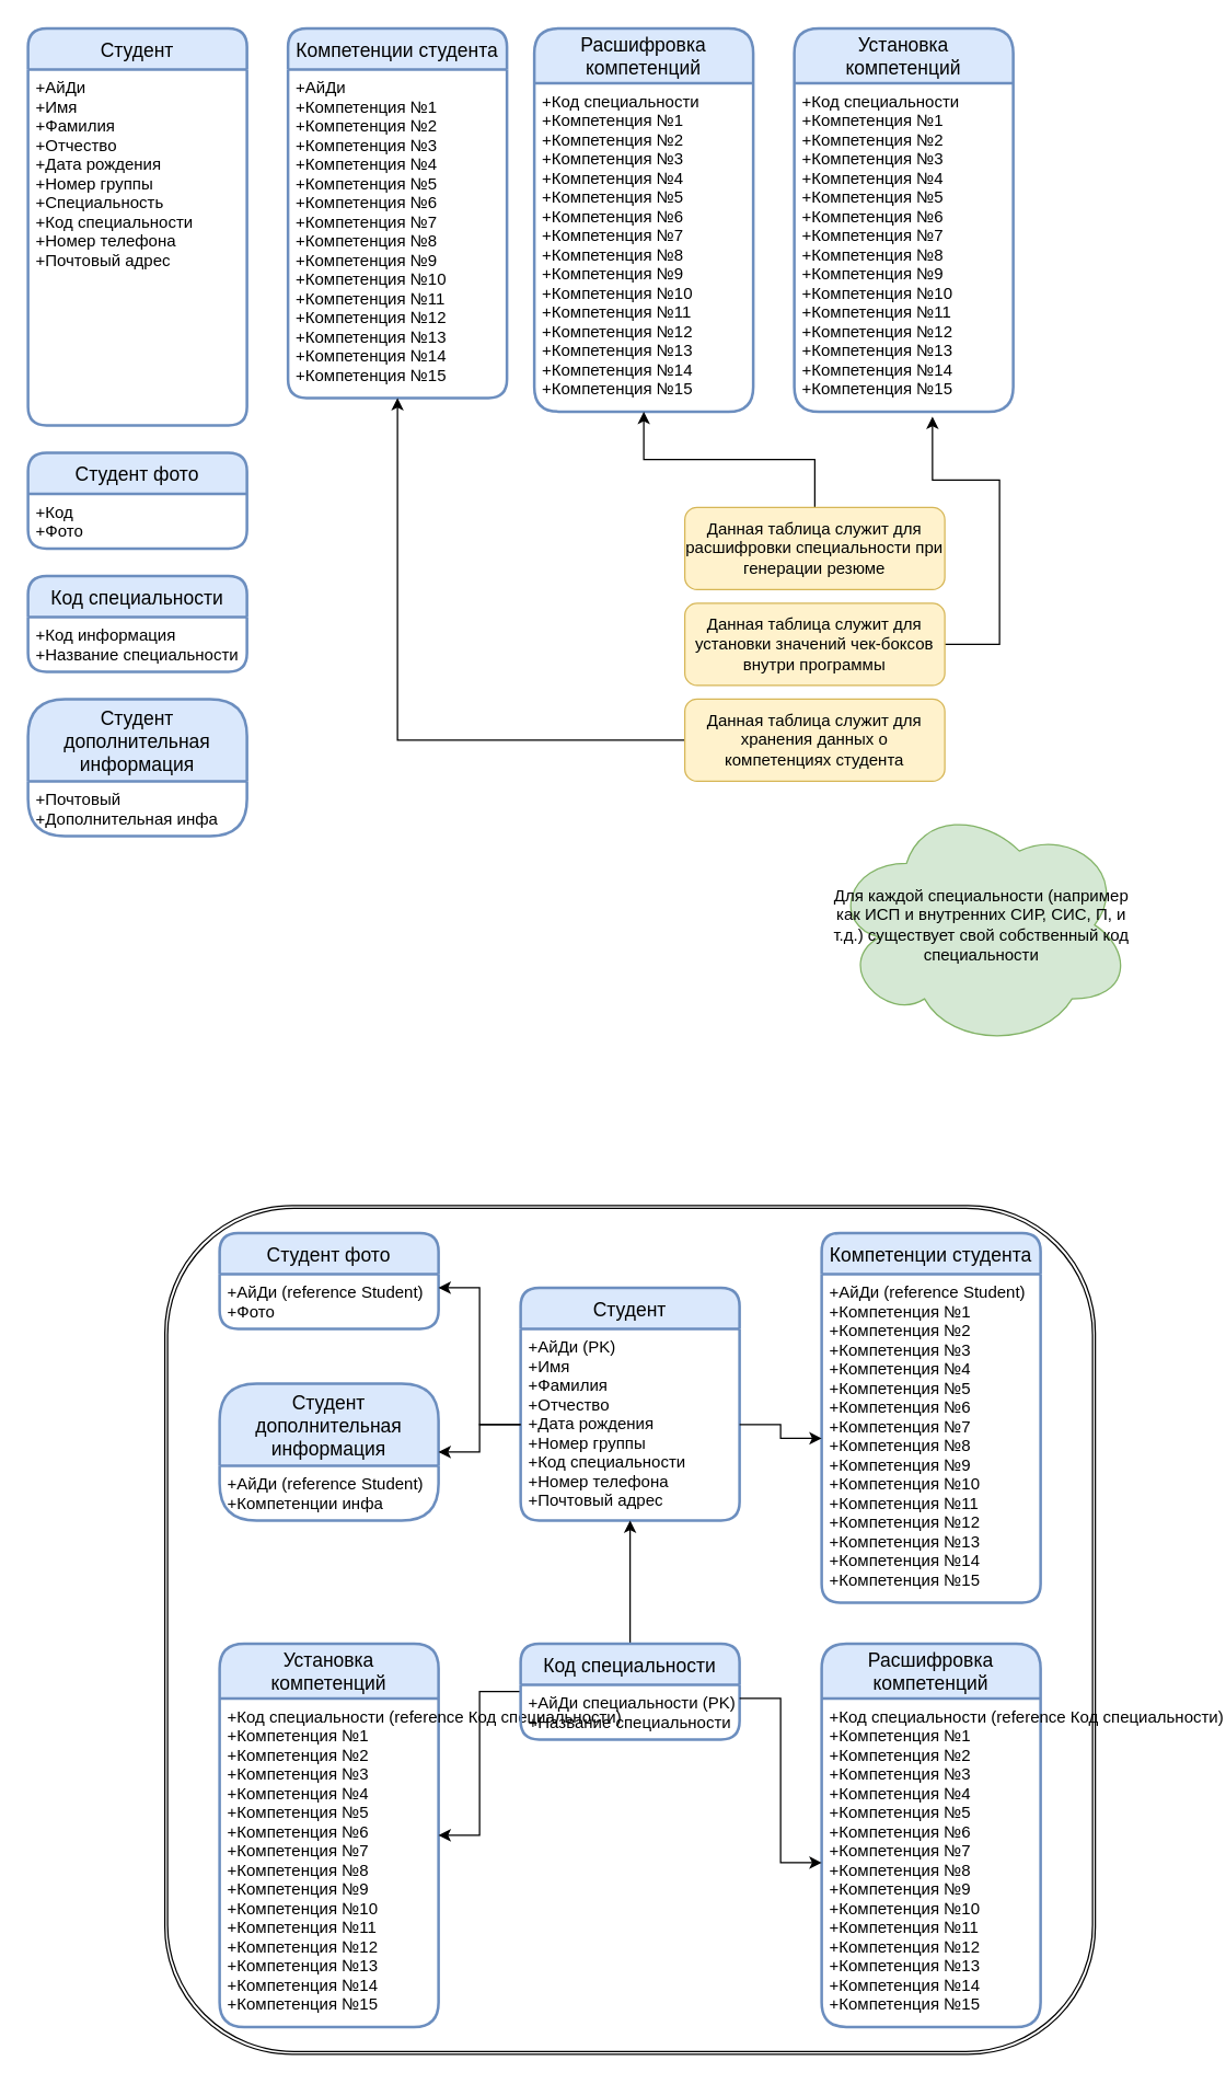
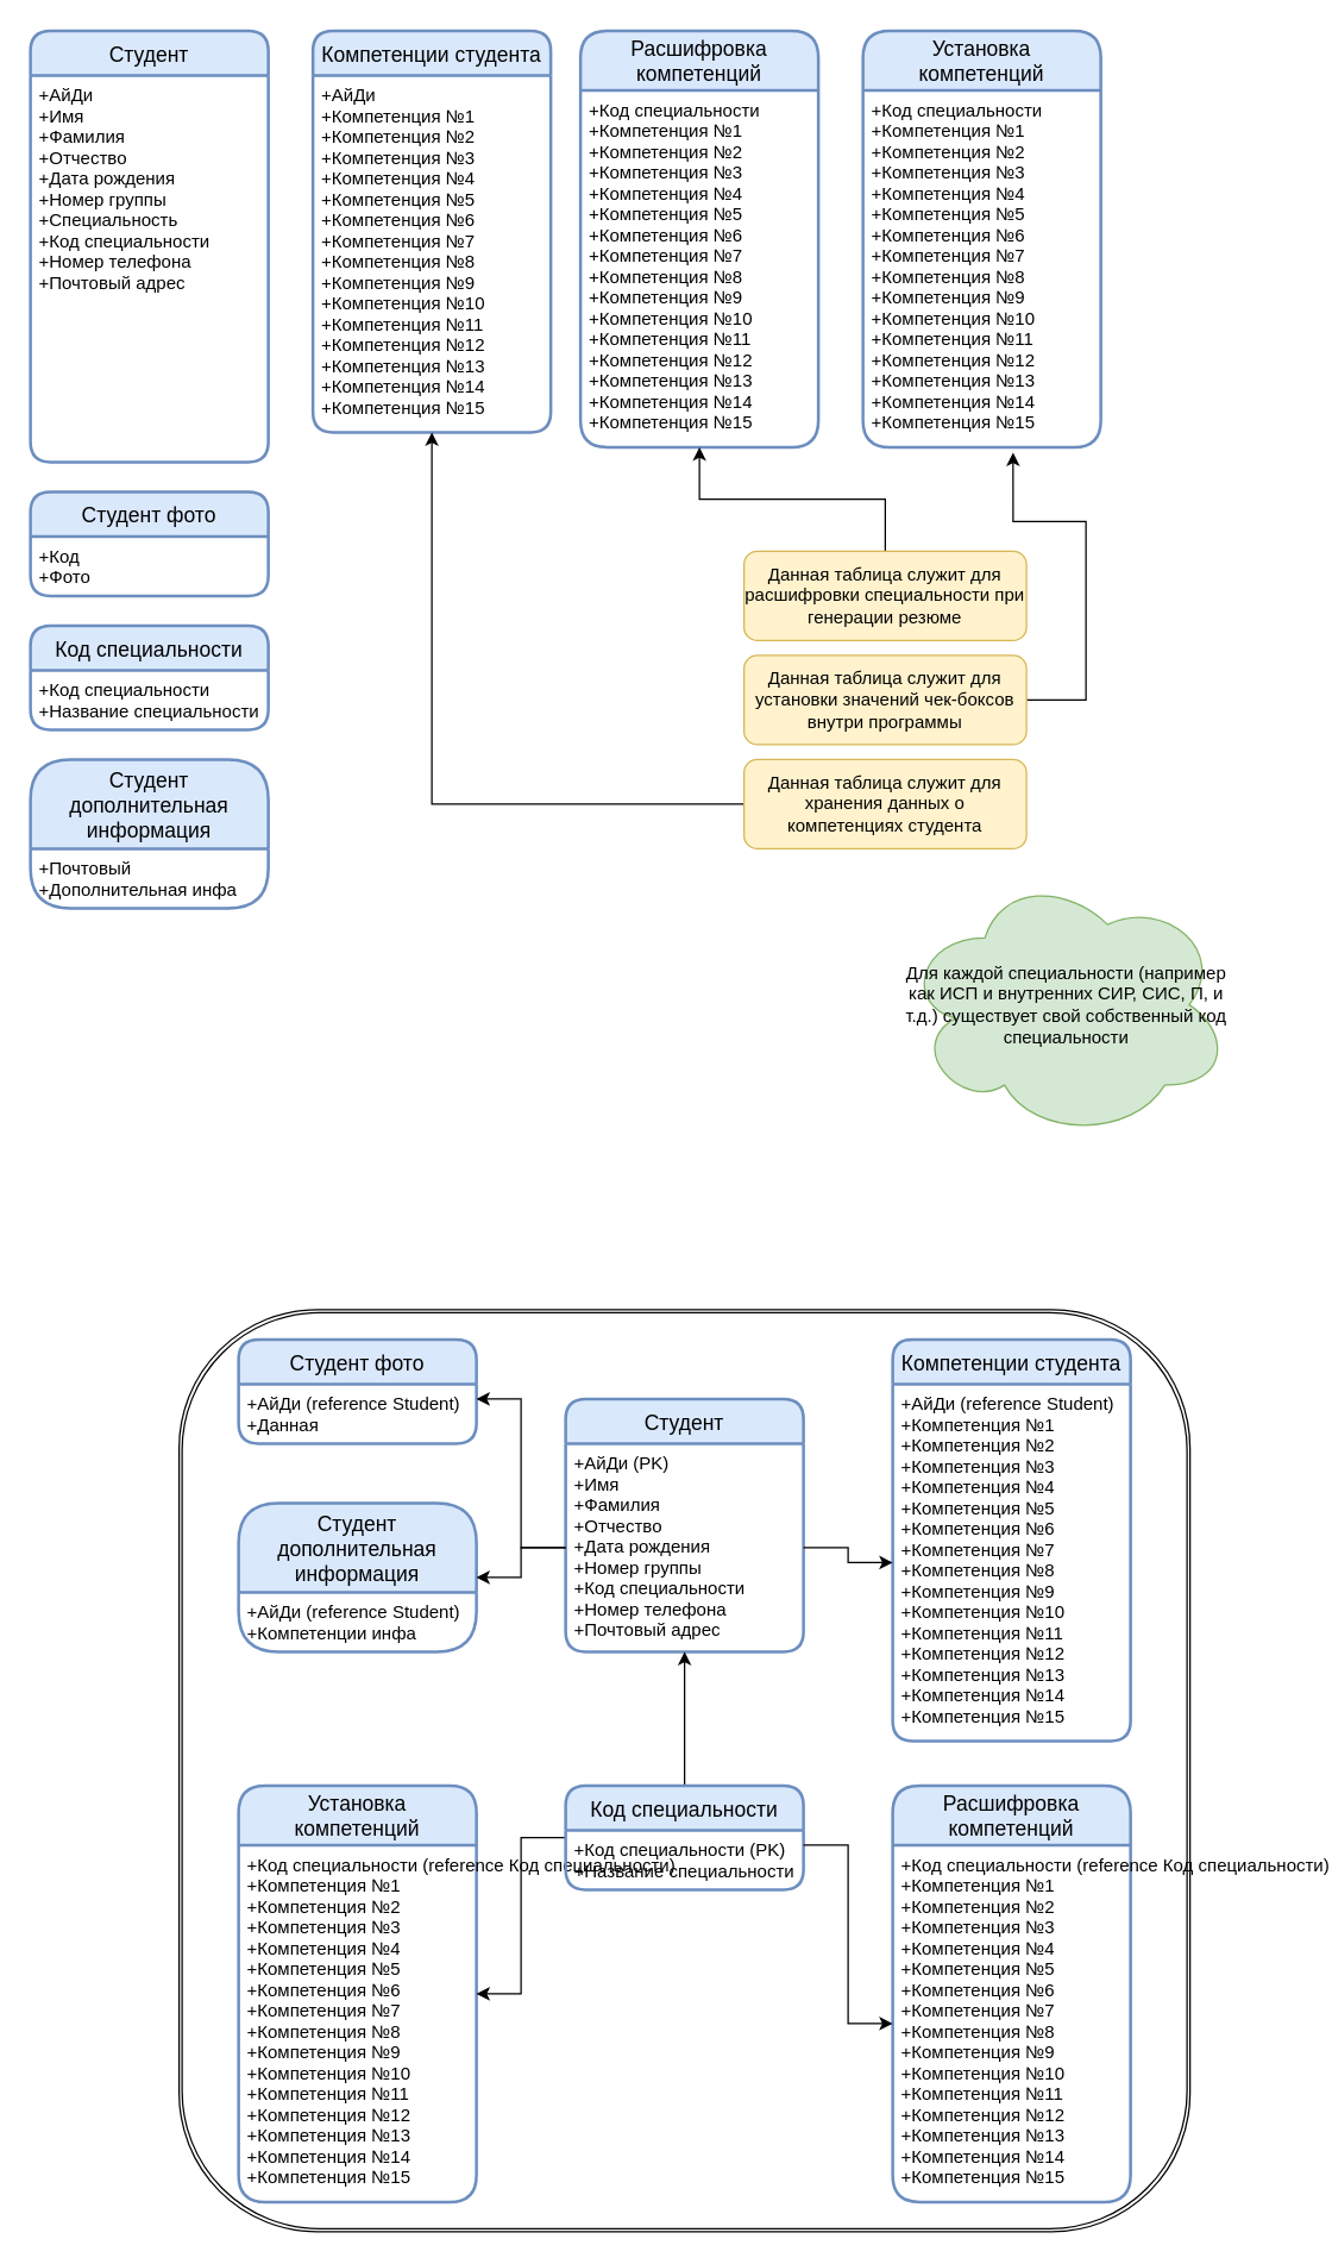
- <mxCell id="14" value="+Код информация&#10;+Название специальности" style="align=left;strokeColor=none;fillColor=none;spacingLeft=4;fontSize=12;verticalAlign=top;resizable=0;rotatable=0;part=1;" parent="13" vertex="1"><mxGeometry y="30" width="160" height="40" as="geometry" /></mxCell>
+ <mxCell id="14" value="+Код специальности&#10;+Название специальности" style="align=left;strokeColor=none;fillColor=none;spacingLeft=4;fontSize=12;verticalAlign=top;resizable=0;rotatable=0;part=1;" parent="13" vertex="1"><mxGeometry y="30" width="160" height="40" as="geometry" /></mxCell>
- <mxCell id="27" value="+АйДи (reference Student)&#10;+Фото" style="align=left;strokeColor=none;fillColor=none;spacingLeft=4;fontSize=12;verticalAlign=top;resizable=0;rotatable=0;part=1;" parent="26" vertex="1"><mxGeometry y="30" width="160" height="40" as="geometry" /></mxCell>
+ <mxCell id="27" value="+АйДи (reference Student)&#10;+Данная" style="align=left;strokeColor=none;fillColor=none;spacingLeft=4;fontSize=12;verticalAlign=top;resizable=0;rotatable=0;part=1;" parent="26" vertex="1"><mxGeometry y="30" width="160" height="40" as="geometry" /></mxCell>
- <mxCell id="37" value="+АйДи специальности (PK)&#10;+Название специальности" style="align=left;strokeColor=none;fillColor=none;spacingLeft=4;fontSize=12;verticalAlign=top;resizable=0;rotatable=0;part=1;" parent="36" vertex="1"><mxGeometry y="30" width="160" height="40" as="geometry" /></mxCell>
+ <mxCell id="37" value="+Код специальности (PK)&#10;+Название специальности" style="align=left;strokeColor=none;fillColor=none;spacingLeft=4;fontSize=12;verticalAlign=top;resizable=0;rotatable=0;part=1;" parent="36" vertex="1"><mxGeometry y="30" width="160" height="40" as="geometry" /></mxCell>
